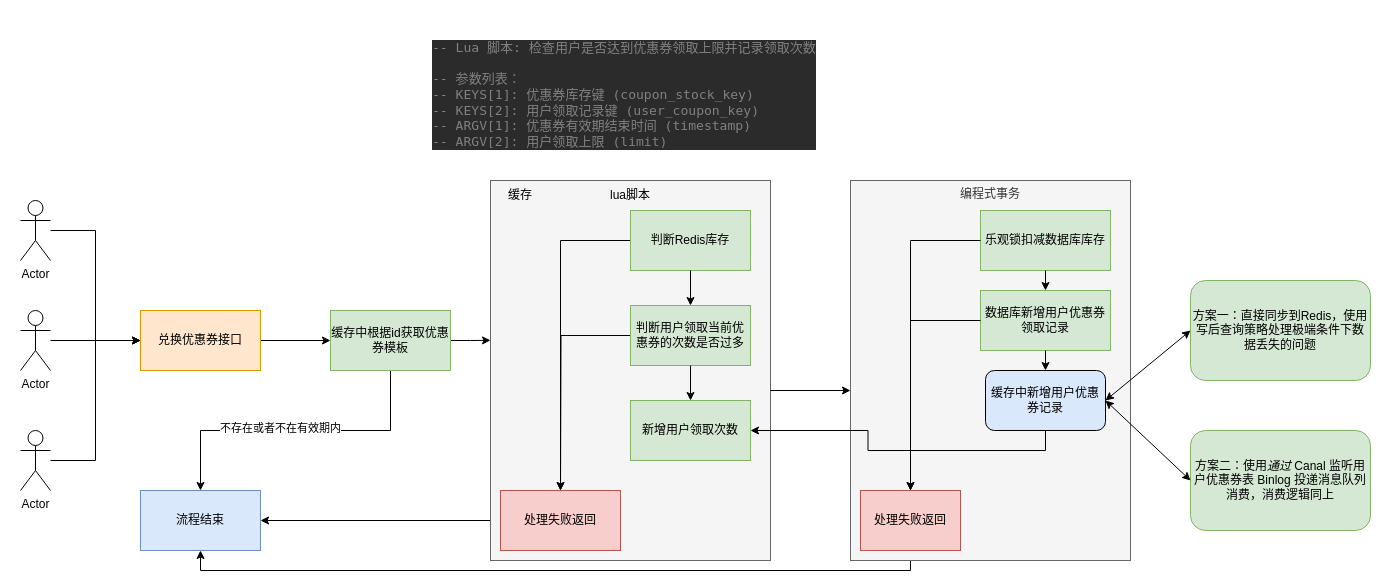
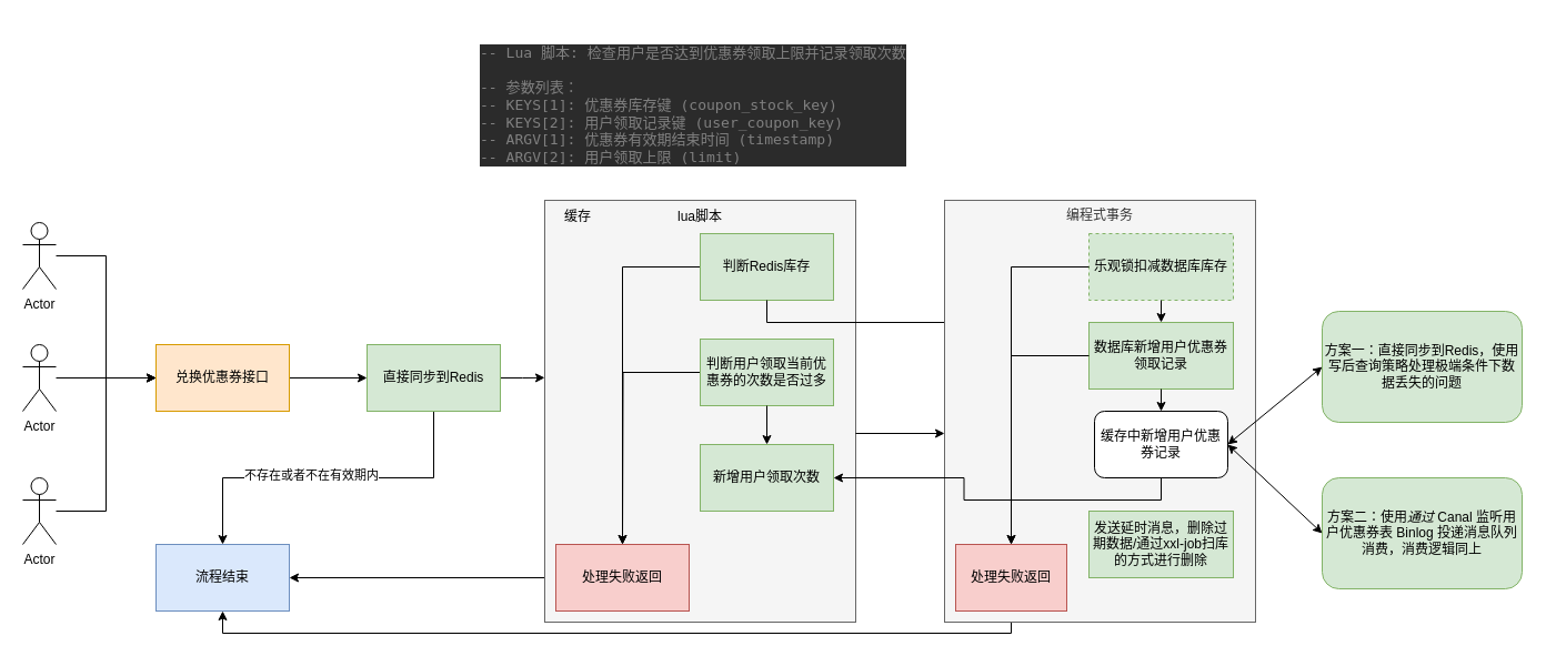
- <mxCell id="37" value="乐观锁扣减数据库库存" style="rounded=0;whiteSpace=wrap;html=1;fillColor=#d5e8d4;strokeColor=#82b366;" parent="35" vertex="1"><mxGeometry x="130" y="30" width="130" height="60" as="geometry" /></mxCell>
+ <mxCell id="37" value="乐观锁扣减数据库库存" style="rounded=0;whiteSpace=wrap;html=1;fillColor=#d5e8d4;strokeColor=#82b366;dashed=1;" parent="35" vertex="1"><mxGeometry x="130" y="30" width="130" height="60" as="geometry" /></mxCell>
- <mxCell id="27" style="edgeStyle=orthogonalEdgeStyle;rounded=0;orthogonalLoop=1;jettySize=auto;html=1;exitX=0.5;exitY=1;exitDx=0;exitDy=0;entryX=0.5;entryY=0;entryDx=0;entryDy=0;" parent="18" source="23" target="25" edge="1"><mxGeometry relative="1" as="geometry" /></mxCell>
+ <mxCell id="27" style="edgeStyle=orthogonalEdgeStyle;rounded=0;orthogonalLoop=1;jettySize=auto;html=1;exitX=0.5;exitY=1;exitDx=0;exitDy=0;" parent="18" source="23" target="37" edge="1"><mxGeometry relative="1" as="geometry" /></mxCell>
- <mxCell id="13" value="缓存中根据id获取优惠券模板" style="rounded=0;whiteSpace=wrap;html=1;fillColor=#d5e8d4;strokeColor=#82b366;" parent="1" vertex="1"><mxGeometry x="330" y="310" width="120" height="60" as="geometry" /></mxCell>
+ <mxCell id="13" value="直接同步到Redis" style="rounded=0;whiteSpace=wrap;html=1;fillColor=#d5e8d4;strokeColor=#82b366;" parent="1" vertex="1"><mxGeometry x="330" y="310" width="120" height="60" as="geometry" /></mxCell>
- <mxCell id="40" value="缓存中新增用户优惠券记录" style="rounded=1;whiteSpace=wrap;html=1;fillColor=#dae8fc;" parent="35" vertex="1"><mxGeometry x="135" y="190" width="120" height="60" as="geometry" /></mxCell>
+ <mxCell id="40" value="缓存中新增用户优惠券记录" style="rounded=1;whiteSpace=wrap;html=1;" parent="35" vertex="1"><mxGeometry x="135" y="190" width="120" height="60" as="geometry" /></mxCell>
+ <mxCell id="41" value="发送延时消息，删除过期数据/通过xxl-job扫库的方式进行删除" style="rounded=0;whiteSpace=wrap;html=1;fillColor=#d5e8d4;strokeColor=#82b366;" parent="35" vertex="1"><mxGeometry x="130" y="280" width="130" height="60" as="geometry" /></mxCell>
